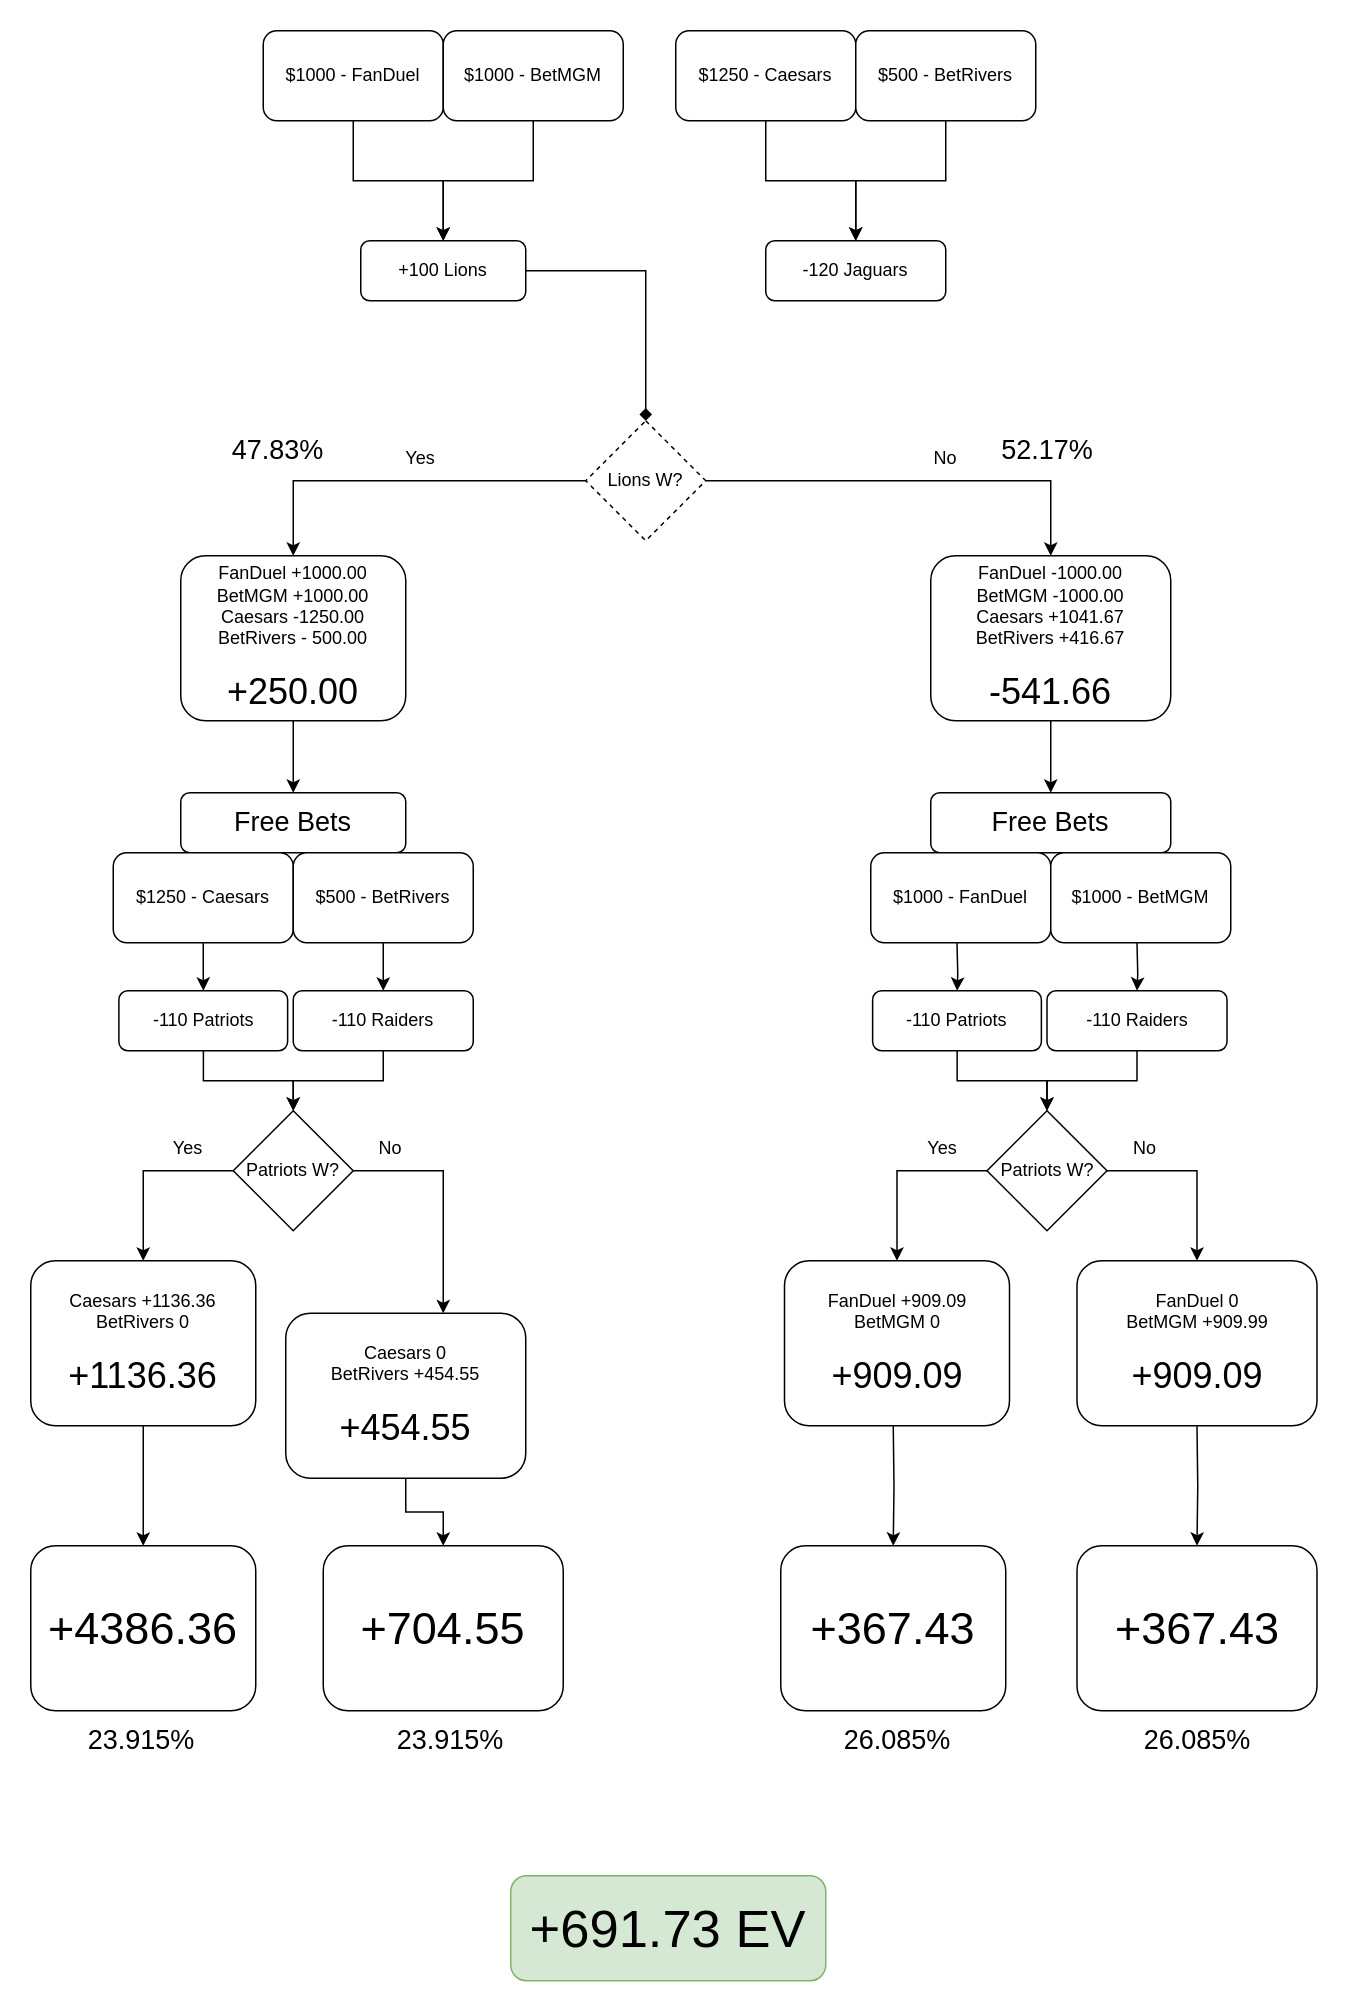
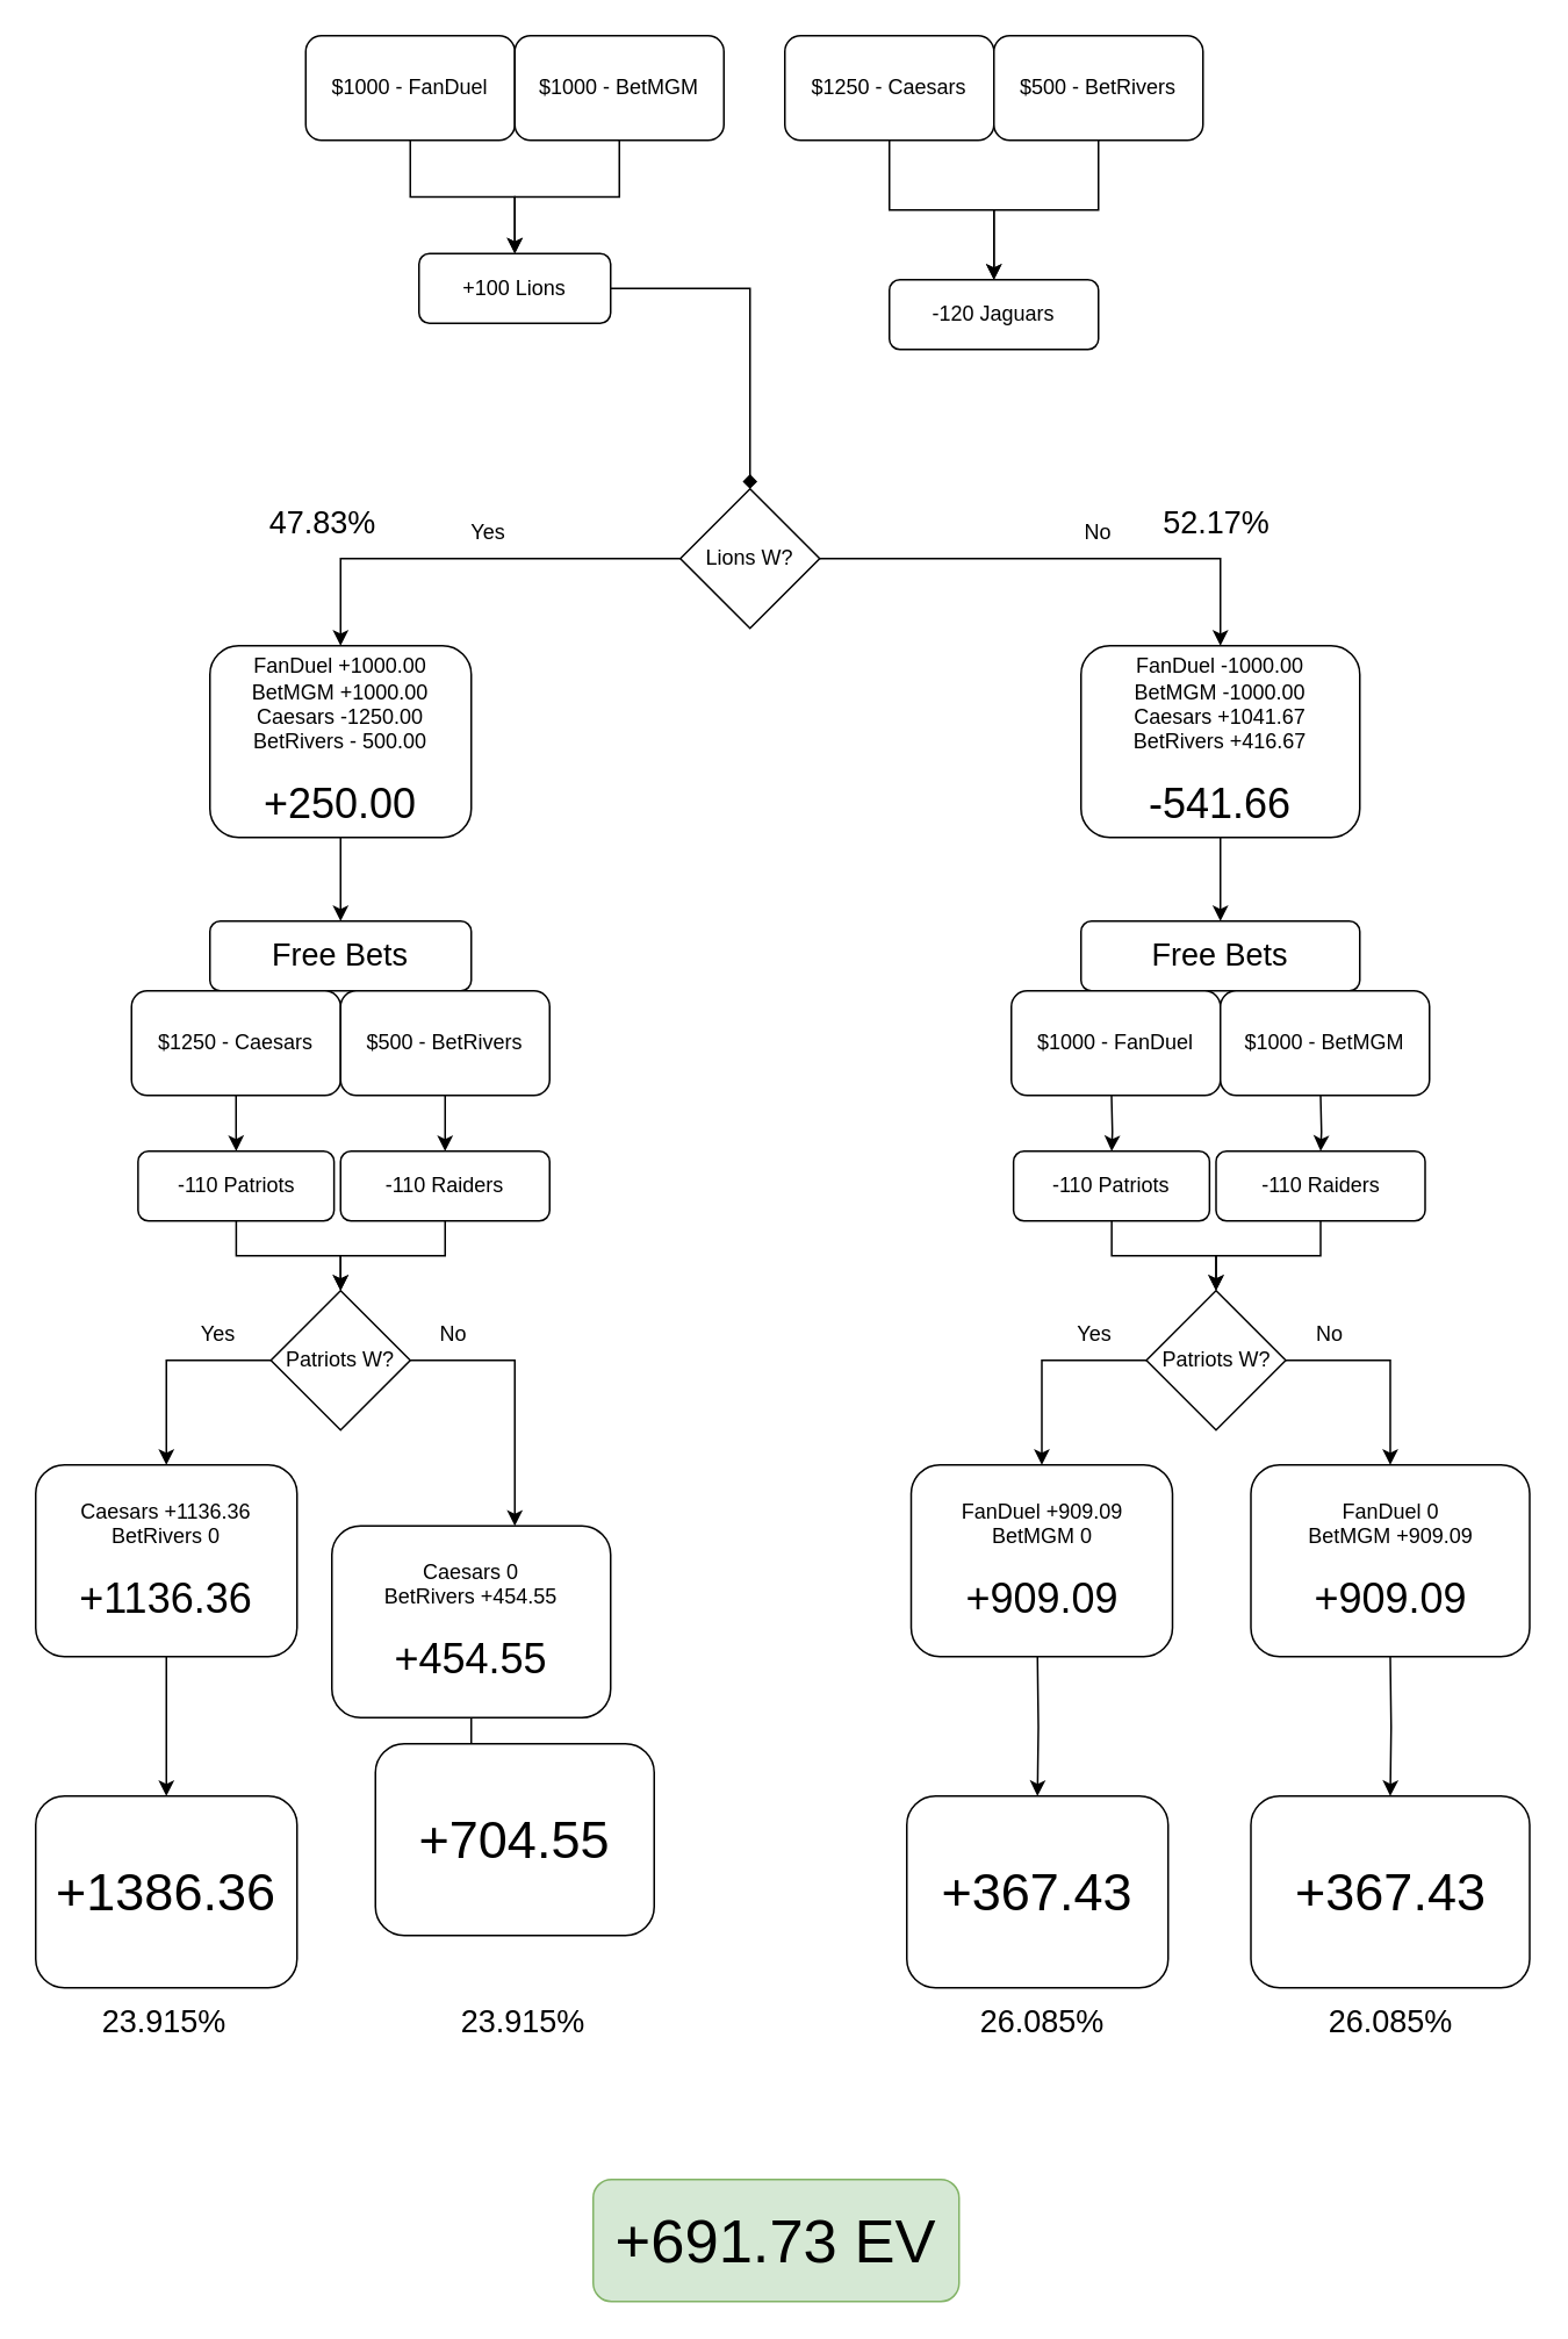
- <mxCell id="11" value="+100 Lions" style="rounded=1;whiteSpace=wrap;html=1;" vertex="1" parent="1"><mxGeometry x="240" y="160" width="110" height="40" as="geometry" /></mxCell>
+ <mxCell id="11" value="+100 Lions" style="rounded=1;whiteSpace=wrap;html=1;" vertex="1" parent="1"><mxGeometry x="240" y="145" width="110" height="40" as="geometry" /></mxCell>
- <mxCell id="15" value="Lions W?" style="rhombus;whiteSpace=wrap;html=1;dashed=1;" vertex="1" parent="1"><mxGeometry x="390" y="280" width="80" height="80" as="geometry" /></mxCell>
+ <mxCell id="15" value="Lions W?" style="rhombus;whiteSpace=wrap;html=1;" vertex="1" parent="1"><mxGeometry x="390" y="280" width="80" height="80" as="geometry" /></mxCell>
- <mxCell id="53" value="FanDuel 0&lt;br&gt;BetMGM +909.99&lt;br&gt;&lt;br&gt;&lt;font style=&quot;font-size: 24px;&quot;&gt;+909.09&lt;/font&gt;" style="rounded=1;whiteSpace=wrap;html=1;" vertex="1" parent="1"><mxGeometry x="717.5" y="840" width="160" height="110" as="geometry" /></mxCell>
+ <mxCell id="53" value="FanDuel 0&lt;br&gt;BetMGM +909.09&lt;br&gt;&lt;br&gt;&lt;font style=&quot;font-size: 24px;&quot;&gt;+909.09&lt;/font&gt;" style="rounded=1;whiteSpace=wrap;html=1;" vertex="1" parent="1"><mxGeometry x="717.5" y="840" width="160" height="110" as="geometry" /></mxCell>
- <mxCell id="56" value="&lt;font style=&quot;font-size: 30px;&quot;&gt;+4386.36&lt;/font&gt;" style="rounded=1;whiteSpace=wrap;html=1;" vertex="1" parent="1"><mxGeometry x="20" y="1030" width="150" height="110" as="geometry" /></mxCell>
+ <mxCell id="56" value="&lt;font style=&quot;font-size: 30px;&quot;&gt;+1386.36&lt;/font&gt;" style="rounded=1;whiteSpace=wrap;html=1;" vertex="1" parent="1"><mxGeometry x="20" y="1030" width="150" height="110" as="geometry" /></mxCell>
- <mxCell id="57" value="&lt;font style=&quot;font-size: 30px;&quot;&gt;+704.55&lt;/font&gt;" style="rounded=1;whiteSpace=wrap;html=1;" vertex="1" parent="1"><mxGeometry x="215" y="1030" width="160" height="110" as="geometry" /></mxCell>
+ <mxCell id="57" value="&lt;font style=&quot;font-size: 30px;&quot;&gt;+704.55&lt;/font&gt;" style="rounded=1;whiteSpace=wrap;html=1;" vertex="1" parent="1"><mxGeometry x="215" y="1000" width="160" height="110" as="geometry" /></mxCell>
